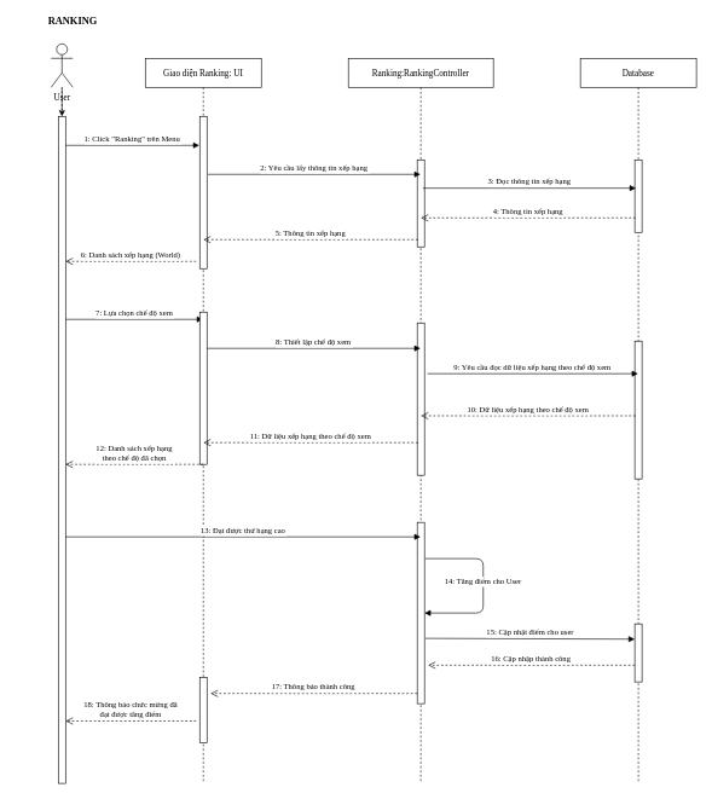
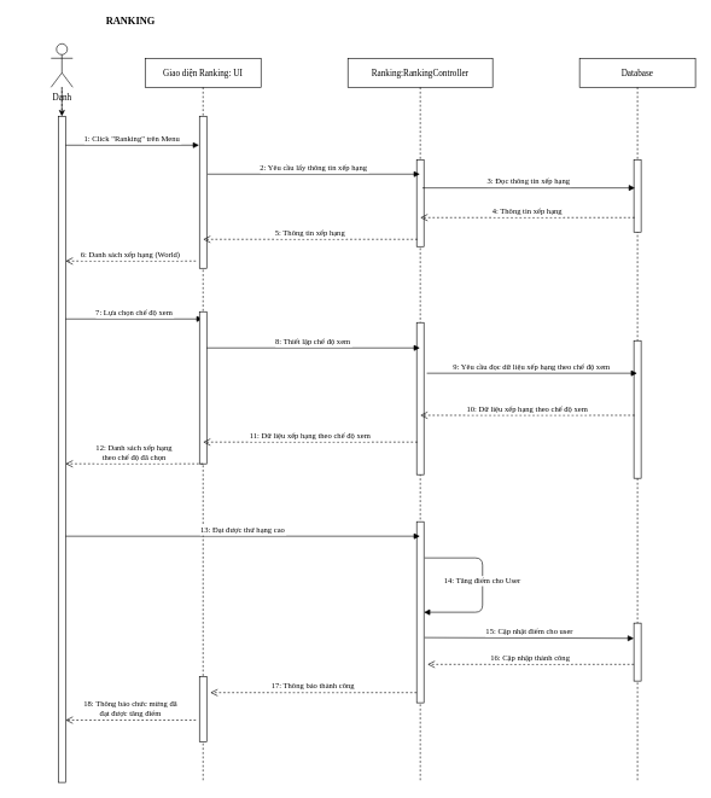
- <mxCell id="10" value="&lt;font size=&quot;1&quot;&gt;&lt;b style=&quot;font-size: 14px&quot;&gt;RANKING&lt;/b&gt;&lt;/font&gt;" style="text;html=1;strokeColor=none;fillColor=none;align=center;verticalAlign=middle;whiteSpace=wrap;rounded=0;fontFamily=Verdana;" vertex="1" parent="1"><mxGeometry x="20" y="20" width="160" height="20" as="geometry" /></mxCell>
+ <mxCell id="10" value="&lt;font size=&quot;1&quot;&gt;&lt;b style=&quot;font-size: 14px&quot;&gt;RANKING&lt;/b&gt;&lt;/font&gt;" style="text;html=1;strokeColor=none;fillColor=none;align=center;verticalAlign=middle;whiteSpace=wrap;rounded=0;fontFamily=Verdana;" vertex="1" parent="1"><mxGeometry x="100" y="20" width="160" height="20" as="geometry" /></mxCell>
- <mxCell id="7" value="User" style="shape=umlActor;verticalLabelPosition=bottom;verticalAlign=top;html=1;outlineConnect=0;fontFamily=Verdana;" vertex="1" parent="1"><mxGeometry x="70" y="60" width="30" height="60" as="geometry" /></mxCell>
+ <mxCell id="7" value="Danh" style="shape=umlActor;verticalLabelPosition=bottom;verticalAlign=top;html=1;outlineConnect=0;fontFamily=Verdana;" vertex="1" parent="1"><mxGeometry x="70" y="60" width="30" height="60" as="geometry" /></mxCell>
